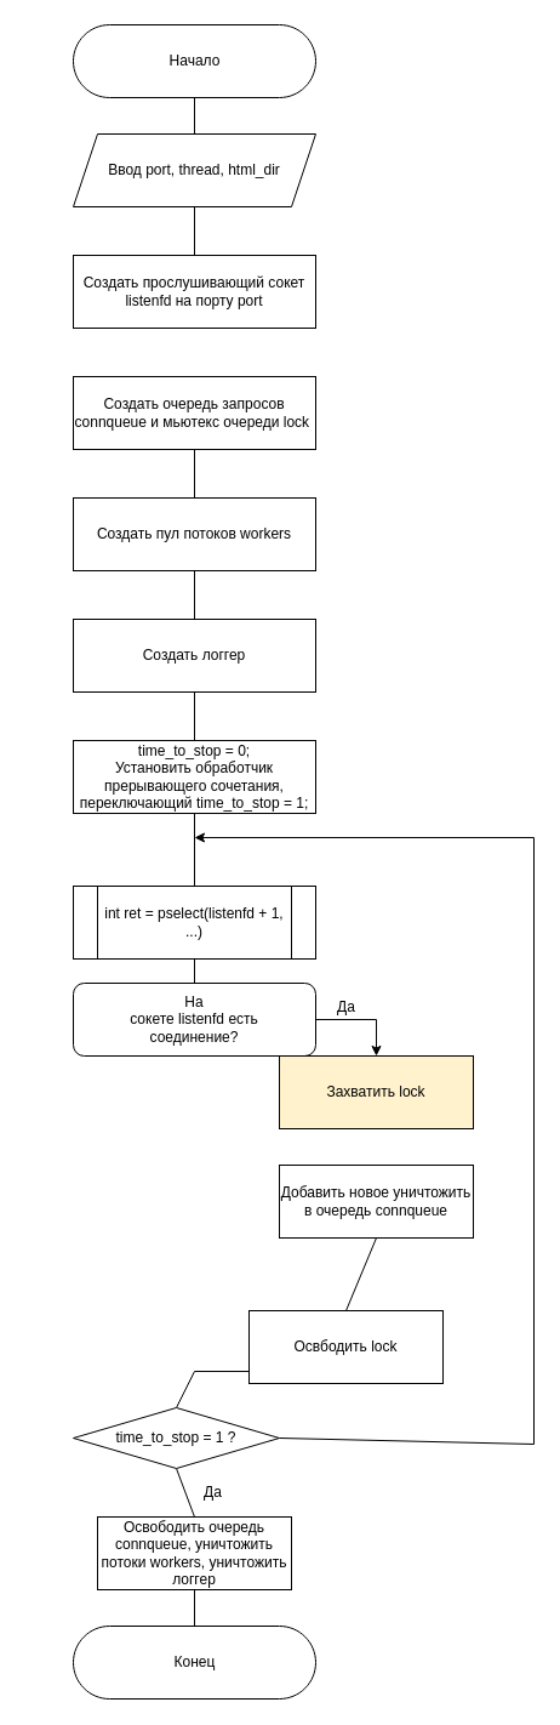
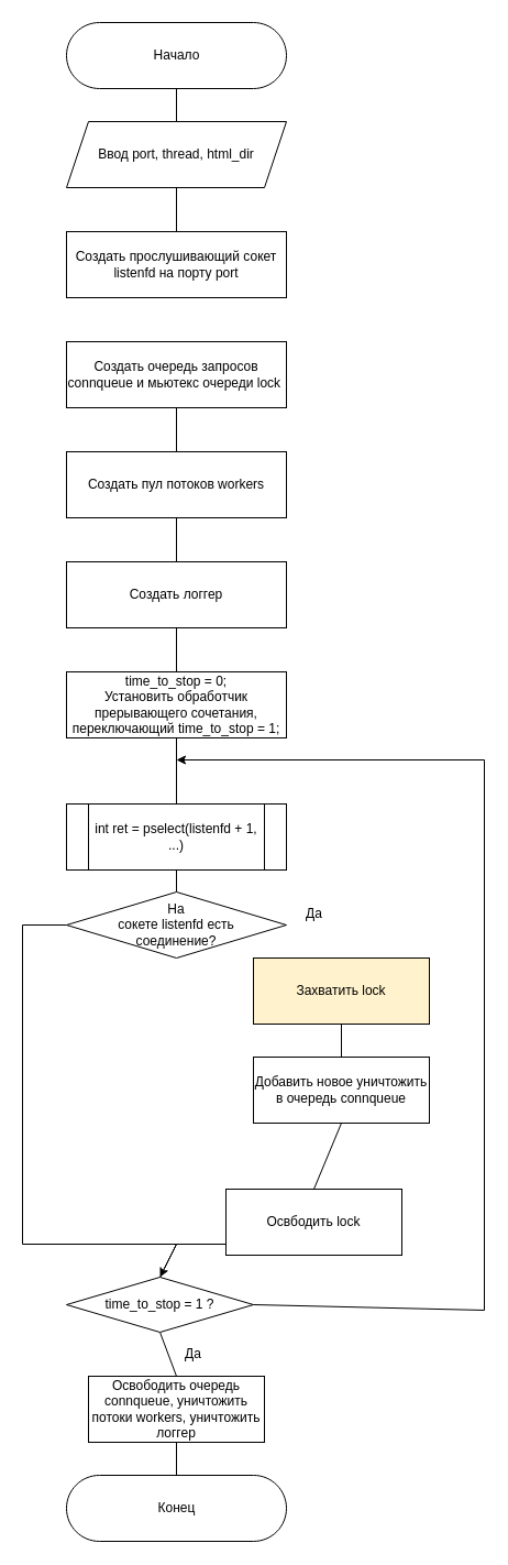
- <mxCell id="19" value="На &lt;br&gt;сокете listenfd есть &lt;br&gt;соединение?" style="whiteSpace=wrap;html=1;rounded=1;" vertex="1" parent="1"><mxGeometry x="60" y="810" width="200" height="60" as="geometry" /></mxCell>
+ <mxCell id="19" value="На &lt;br&gt;сокете listenfd есть &lt;br&gt;соединение?" style="rhombus;whiteSpace=wrap;html=1;" vertex="1" parent="1"><mxGeometry x="60" y="810" width="200" height="60" as="geometry" /></mxCell>
- <mxCell id="17" style="edgeStyle=none;rounded=0;html=1;exitX=1;exitY=0.5;exitDx=0;exitDy=0;entryX=0.5;entryY=0;entryDx=0;entryDy=0;endArrow=classic;endFill=1;" edge="1" parent="1" source="19" target="21"><mxGeometry relative="1" as="geometry"><Array as="points"><mxPoint x="310" y="840" /></Array></mxGeometry></mxCell>
+ <mxCell id="20" style="edgeStyle=none;rounded=0;html=1;exitX=0.5;exitY=1;exitDx=0;exitDy=0;entryX=0.5;entryY=0;entryDx=0;entryDy=0;endArrow=none;endFill=0;" edge="1" parent="1" source="21" target="23"><mxGeometry relative="1" as="geometry" /></mxCell>
+ <mxCell id="18" style="edgeStyle=none;rounded=0;html=1;exitX=0;exitY=0.5;exitDx=0;exitDy=0;endArrow=classic;endFill=1;entryX=0.5;entryY=0;entryDx=0;entryDy=0;" edge="1" parent="1" source="19" target="28"><mxGeometry relative="1" as="geometry"><mxPoint x="-20" y="840" as="targetPoint" /><Array as="points"><mxPoint x="20" y="840" /><mxPoint x="20" y="1130" /><mxPoint x="160" y="1130" /></Array></mxGeometry></mxCell>
